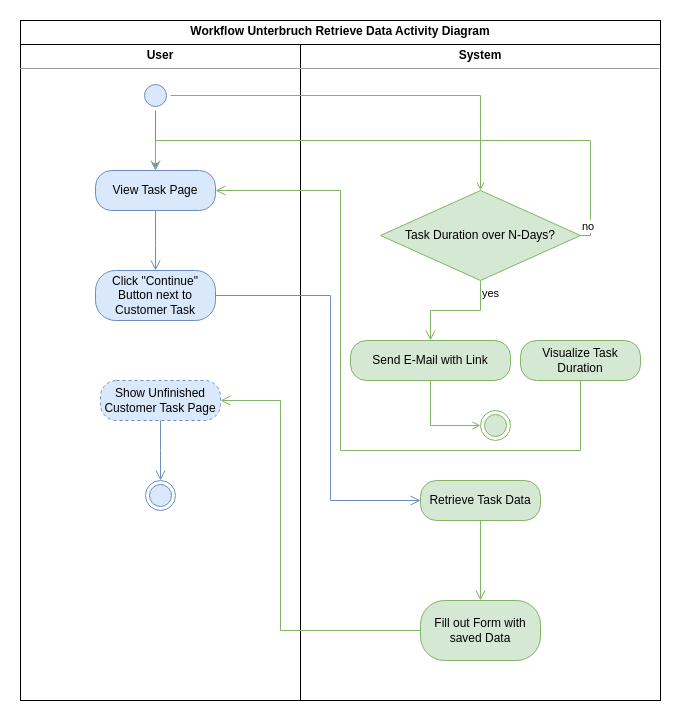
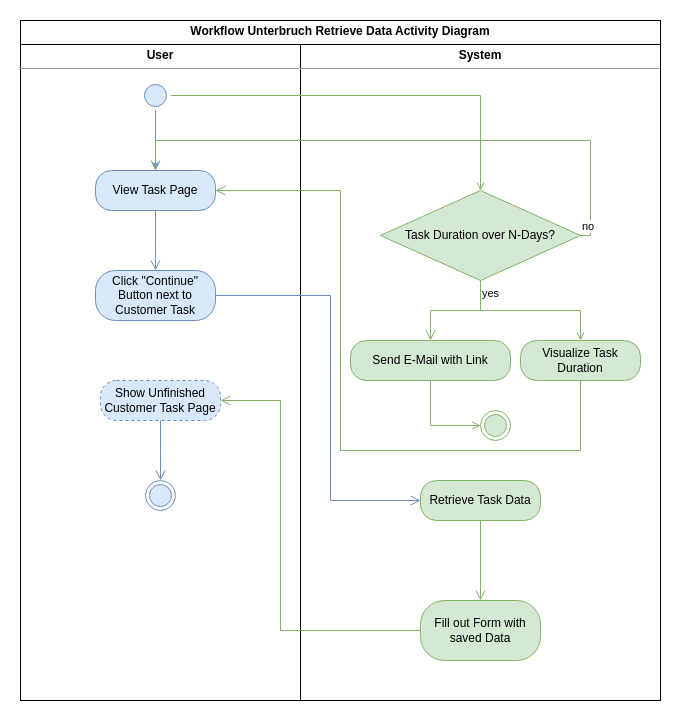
+ <mxCell id="19" style="edgeStyle=orthogonalEdgeStyle;rounded=0;orthogonalLoop=1;jettySize=auto;html=1;fillColor=#d5e8d4;strokeColor=#82b366;endArrow=open;endFill=0;" parent="1" source="20" target="25" edge="1"><mxGeometry relative="1" as="geometry" /></mxCell>
